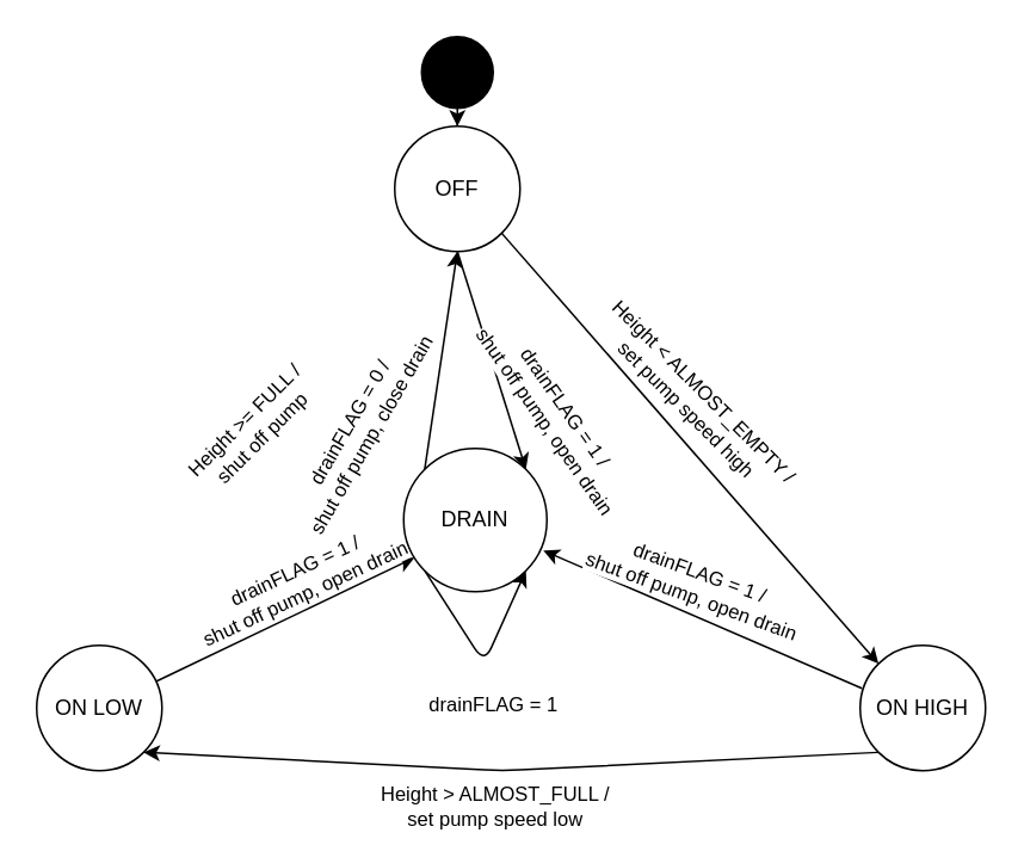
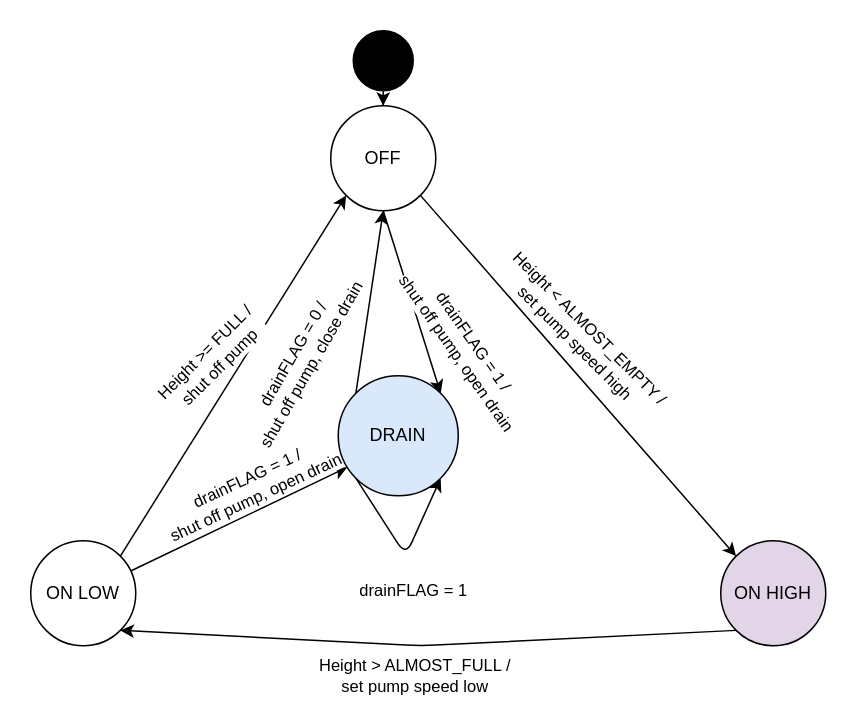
- <mxCell id="7" value="DRAIN" style="ellipse;whiteSpace=wrap;html=1;aspect=fixed;fillColor=#FFFFFF;" parent="1" vertex="1"><mxGeometry x="225" y="250" width="80" height="80" as="geometry" /></mxCell>
+ <mxCell id="7" value="DRAIN" style="ellipse;whiteSpace=wrap;html=1;aspect=fixed;fillColor=#dae8fc;" parent="1" vertex="1"><mxGeometry x="225" y="250" width="80" height="80" as="geometry" /></mxCell>
+ <mxCell id="10" value="" style="endArrow=classic;html=1;exitX=1;exitY=0;exitDx=0;exitDy=0;entryX=0;entryY=1;entryDx=0;entryDy=0;" parent="1" source="6" target="4" edge="1"><mxGeometry width="50" height="50" relative="1" as="geometry"><mxPoint x="360" y="270" as="sourcePoint" /><mxPoint x="410" y="220" as="targetPoint" /></mxGeometry></mxCell>
- <mxCell id="13" value="" style="endArrow=classic;html=1;entryX=0.975;entryY=0.713;entryDx=0;entryDy=0;entryPerimeter=0;exitX=0.014;exitY=0.343;exitDx=0;exitDy=0;exitPerimeter=0;" parent="1" source="5" target="7" edge="1"><mxGeometry width="50" height="50" relative="1" as="geometry"><mxPoint x="295" y="350" as="sourcePoint" /><mxPoint x="345" y="300" as="targetPoint" /></mxGeometry></mxCell>
- <mxCell id="14" value="drainFLAG = 1 /&lt;br&gt;shut off pump, open drain" style="edgeLabel;html=1;align=center;verticalAlign=middle;resizable=0;points=[];rotation=20;" parent="13" vertex="1" connectable="0"><mxGeometry x="0.245" y="-1" relative="1" as="geometry"><mxPoint x="17.33" y="-9.37" as="offset" /></mxGeometry></mxCell>
- <mxCell id="5" value="ON HIGH" style="ellipse;whiteSpace=wrap;html=1;aspect=fixed;fillColor=#FFFFFF;" parent="1" vertex="1"><mxGeometry x="480" y="360" width="70" height="70" as="geometry" /></mxCell>
+ <mxCell id="5" value="ON HIGH" style="ellipse;whiteSpace=wrap;html=1;aspect=fixed;fillColor=#e1d5e7;" parent="1" vertex="1"><mxGeometry x="480" y="360" width="70" height="70" as="geometry" /></mxCell>
